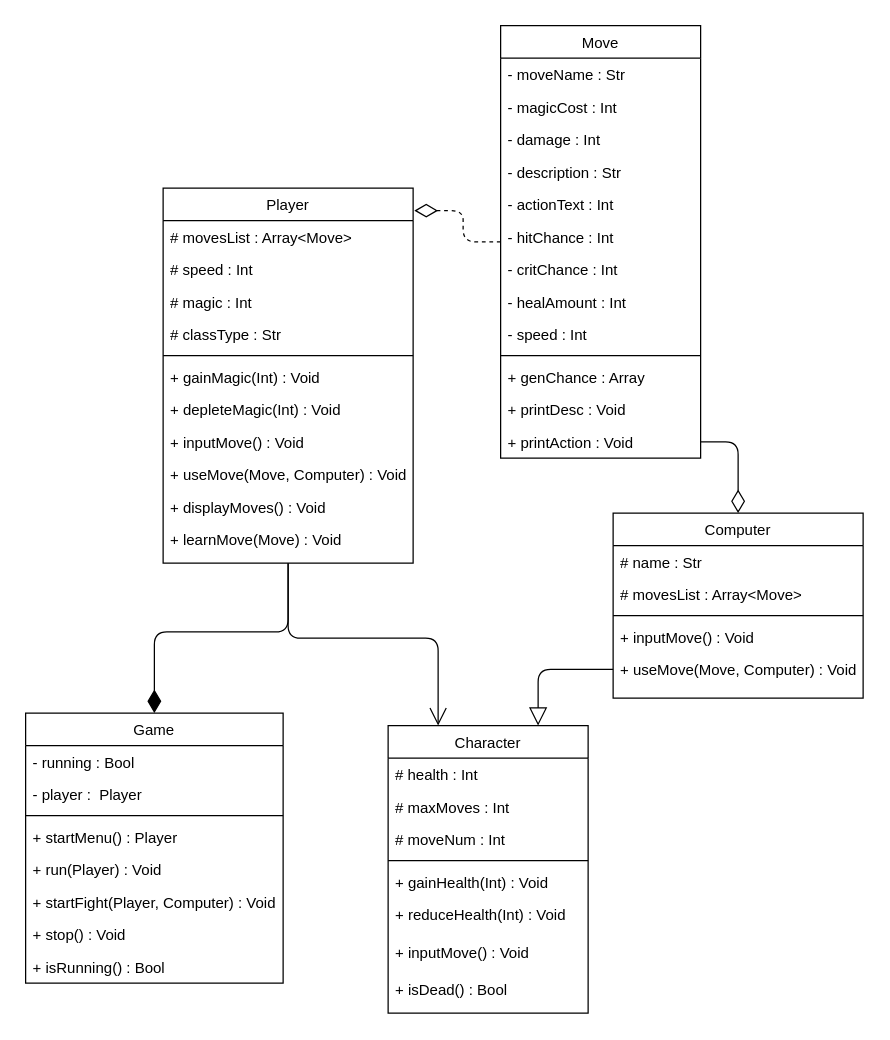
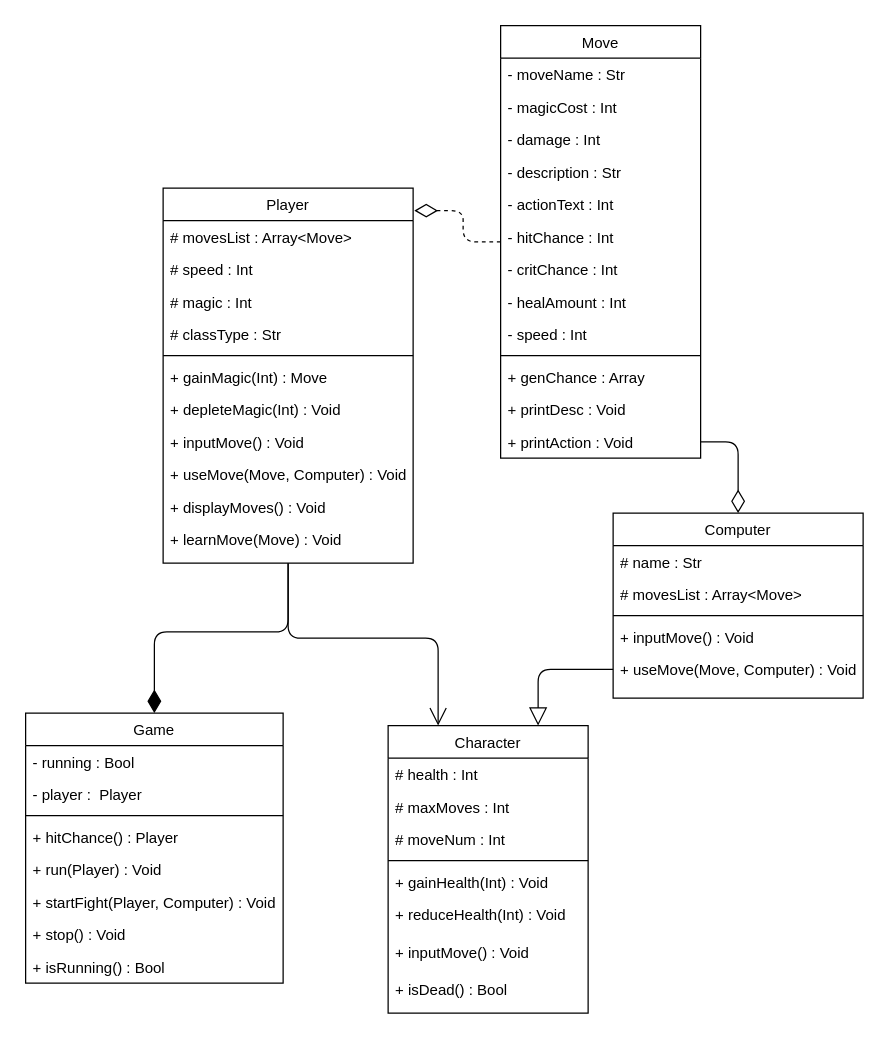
- <mxCell id="25" value="+ gainMagic(Int) : Void" style="text;align=left;verticalAlign=top;spacingLeft=4;spacingRight=4;overflow=hidden;rotatable=0;points=[[0,0.5],[1,0.5]];portConstraint=eastwest;" vertex="1" parent="19"><mxGeometry y="138" width="200" height="26" as="geometry" /></mxCell>
+ <mxCell id="25" value="+ gainMagic(Int) : Move" style="text;align=left;verticalAlign=top;spacingLeft=4;spacingRight=4;overflow=hidden;rotatable=0;points=[[0,0.5],[1,0.5]];portConstraint=eastwest;" vertex="1" parent="19"><mxGeometry y="138" width="200" height="26" as="geometry" /></mxCell>
- <mxCell id="35" value="+ startMenu() : Player" style="text;align=left;verticalAlign=top;spacingLeft=4;spacingRight=4;overflow=hidden;rotatable=0;points=[[0,0.5],[1,0.5]];portConstraint=eastwest;" vertex="1" parent="31"><mxGeometry y="86" width="206" height="26" as="geometry" /></mxCell>
+ <mxCell id="35" value="+ hitChance() : Player" style="text;align=left;verticalAlign=top;spacingLeft=4;spacingRight=4;overflow=hidden;rotatable=0;points=[[0,0.5],[1,0.5]];portConstraint=eastwest;" vertex="1" parent="31"><mxGeometry y="86" width="206" height="26" as="geometry" /></mxCell>
